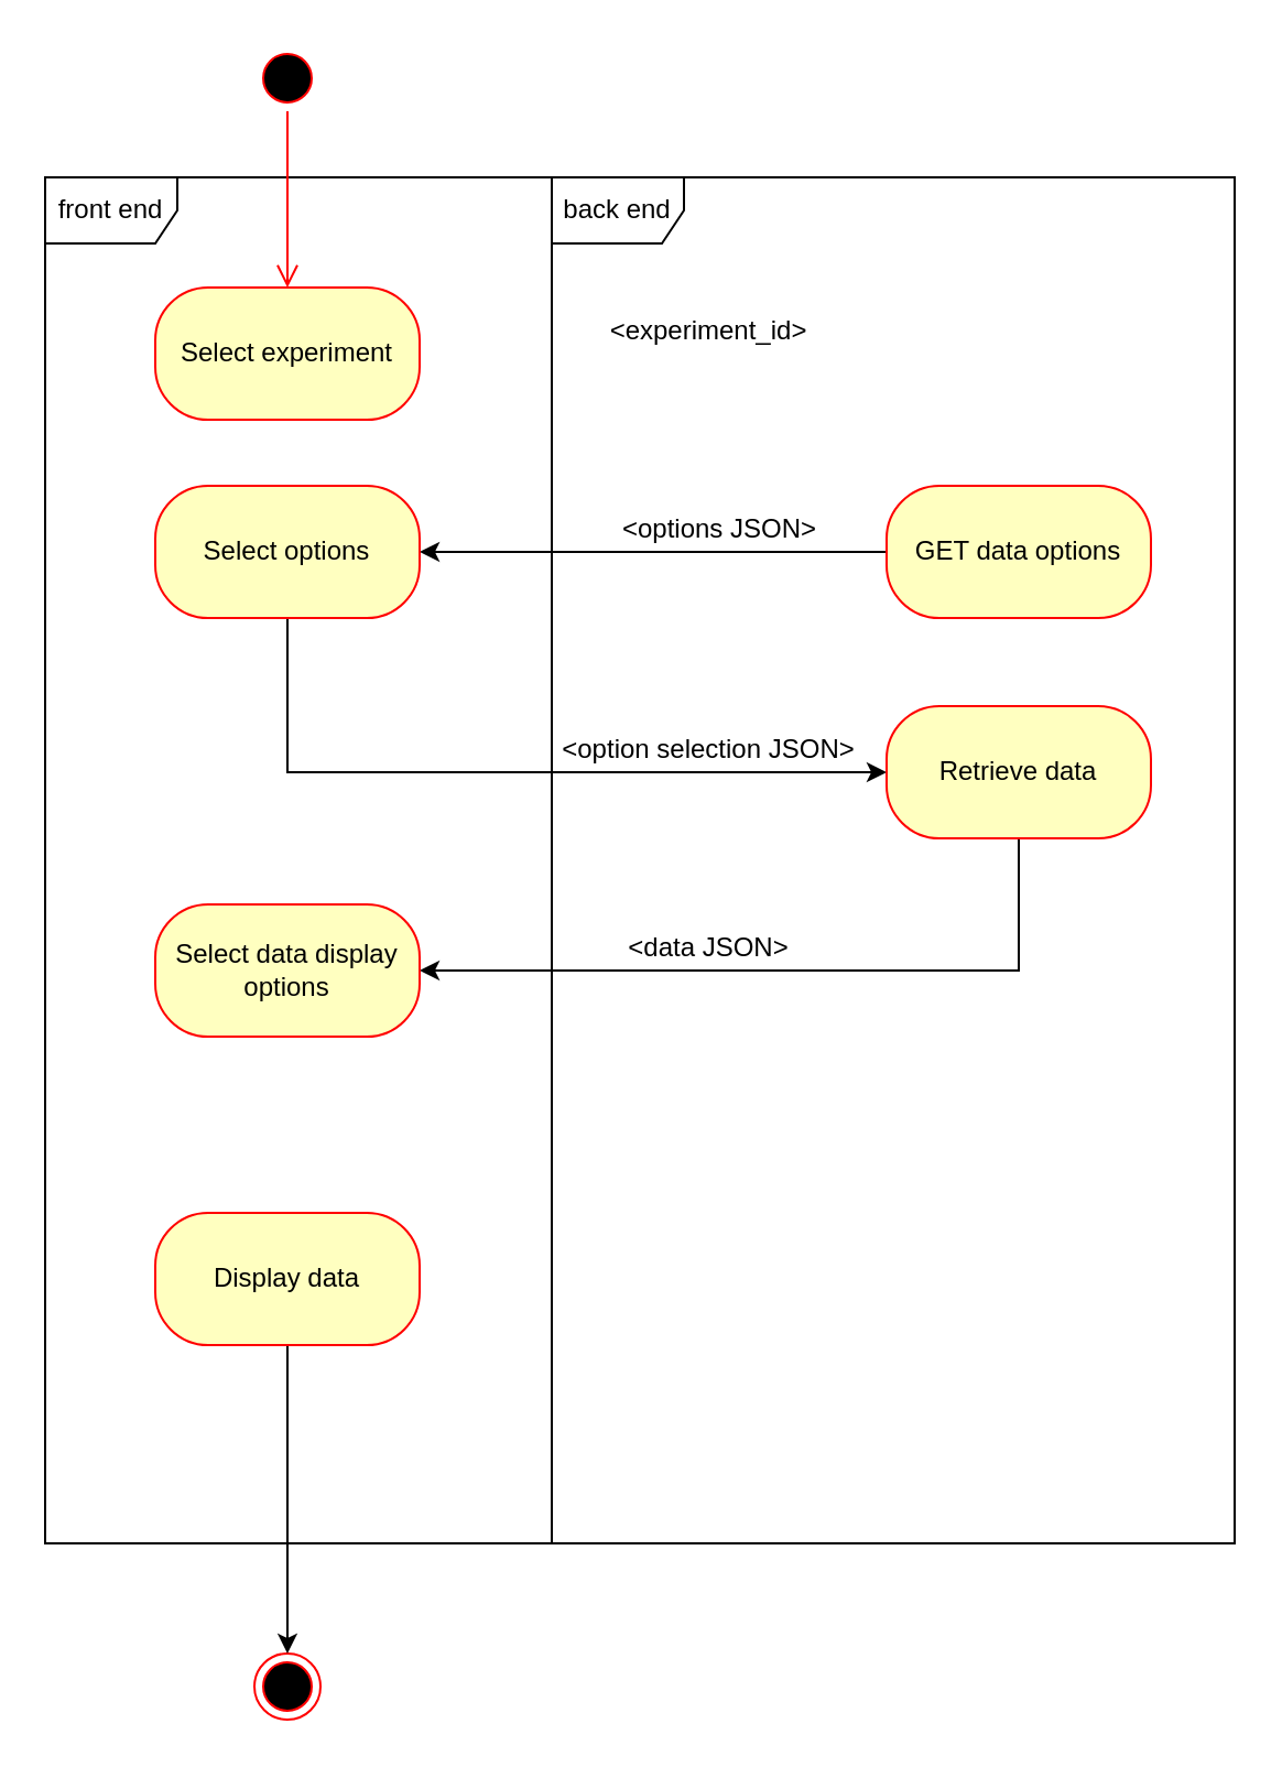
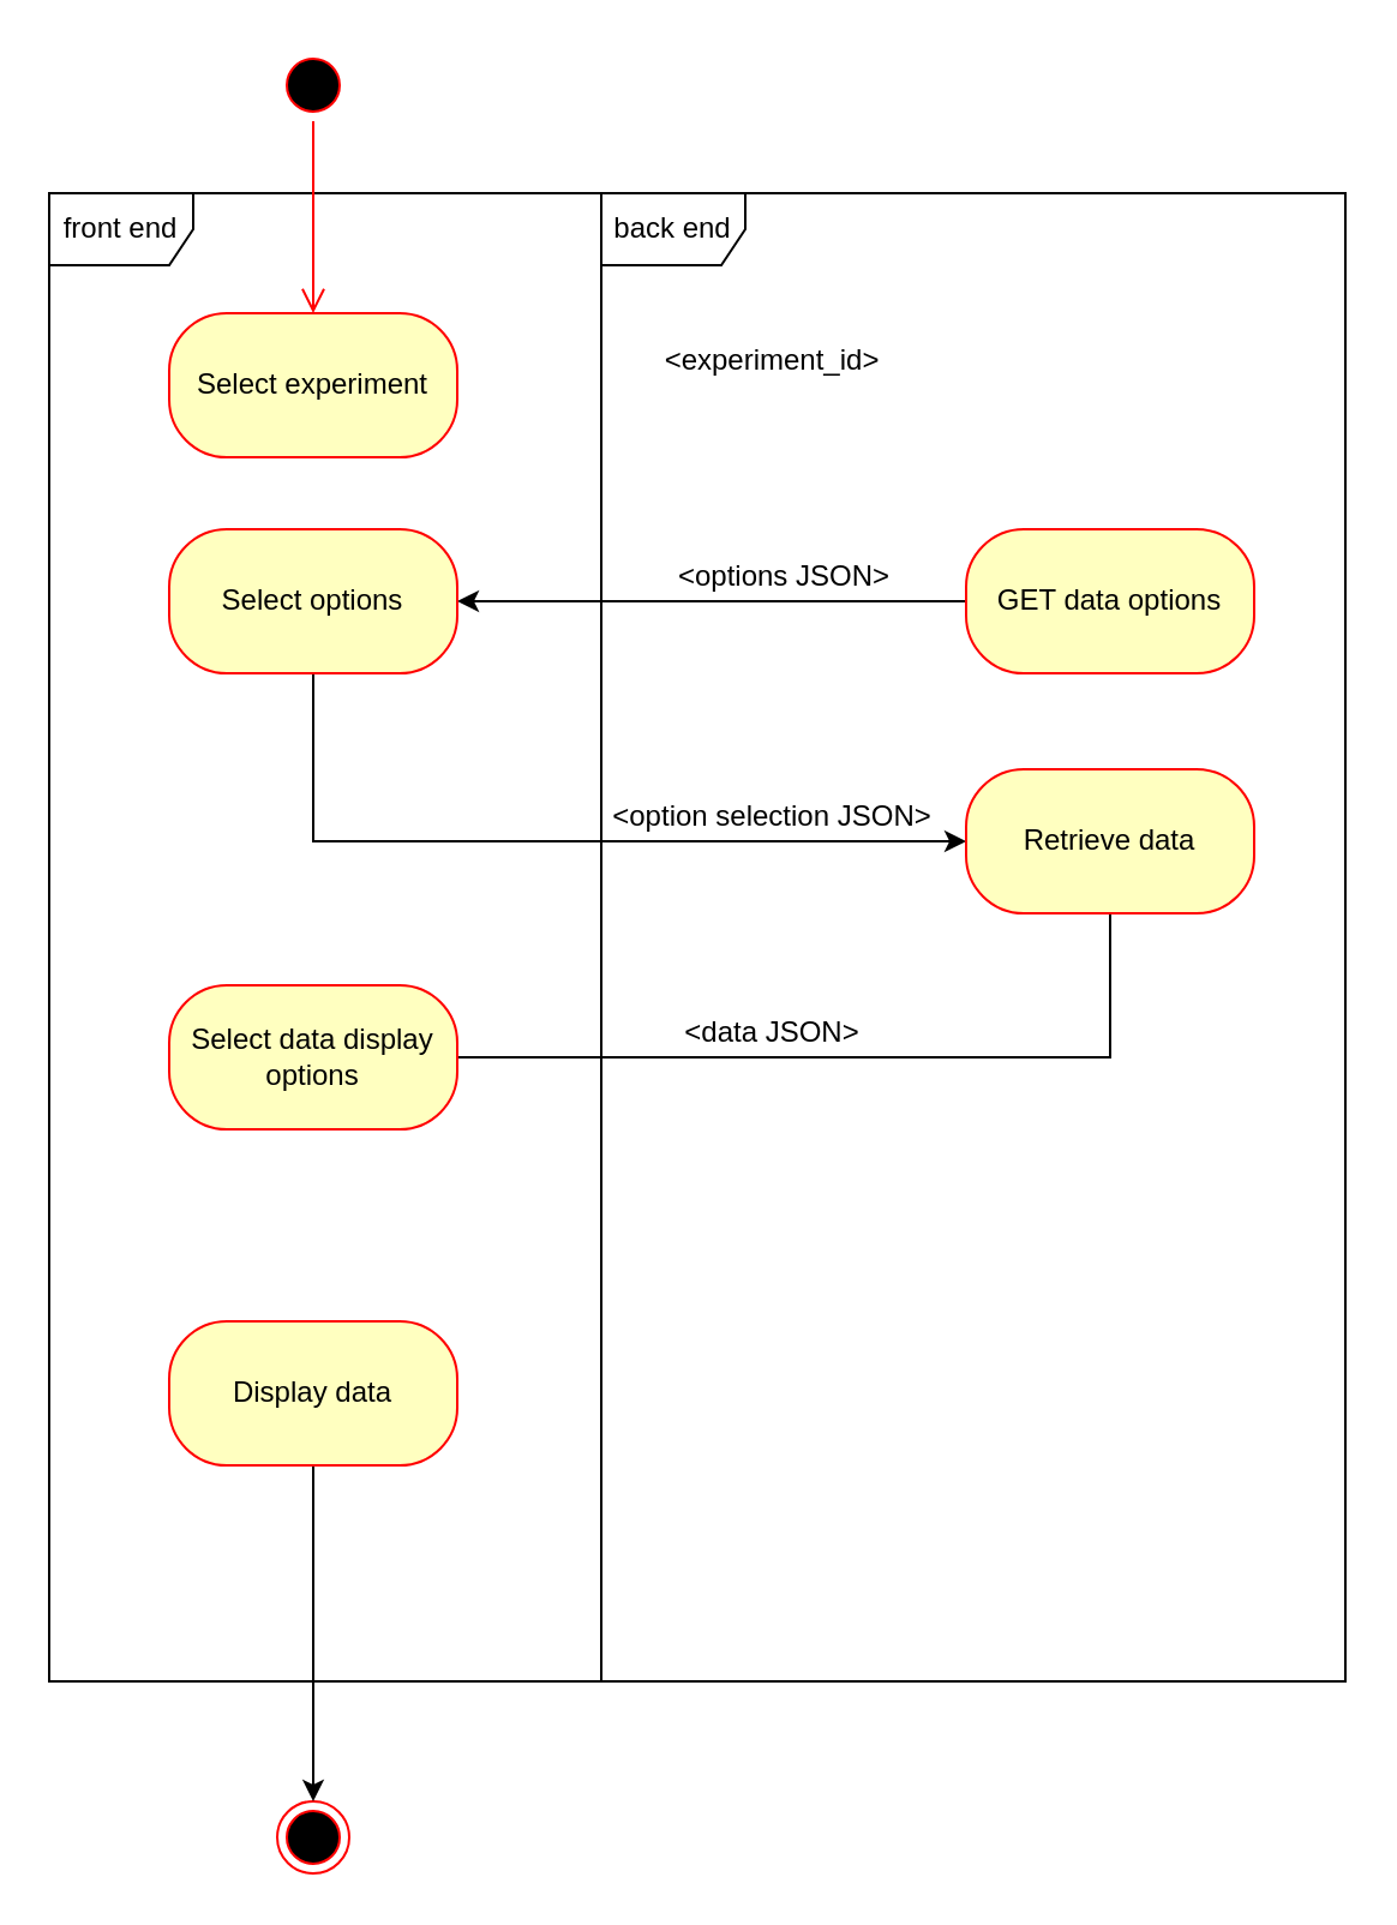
- <mxCell id="11" value="" style="edgeStyle=orthogonalEdgeStyle;rounded=0;orthogonalLoop=1;jettySize=auto;html=1;entryX=1;entryY=0.5;entryDx=0;entryDy=0;exitX=0.5;exitY=1;exitDx=0;exitDy=0;" edge="1" parent="1" source="12" target="13"><mxGeometry relative="1" as="geometry" /></mxCell>
+ <mxCell id="11" value="" style="edgeStyle=orthogonalEdgeStyle;rounded=0;orthogonalLoop=1;jettySize=auto;html=1;entryX=1;entryY=0.5;entryDx=0;entryDy=0;exitX=0.5;exitY=1;exitDx=0;exitDy=0;endArrow=none;" edge="1" parent="1" source="12" target="13"><mxGeometry relative="1" as="geometry" /></mxCell>
